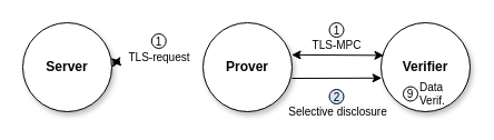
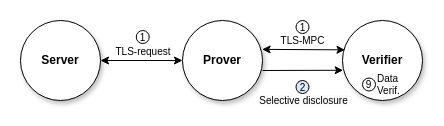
- <mxCell id="5" value="" style="endArrow=classic;startArrow=classic;html=1;rounded=0;" parent="1" source="3" target="6" edge="1"><mxGeometry width="50" height="50" relative="1" as="geometry"><mxPoint x="332" y="250" as="sourcePoint" /><mxPoint x="382" y="200" as="targetPoint" /></mxGeometry></mxCell>
+ <mxCell id="5" value="" style="endArrow=classic;startArrow=classic;html=1;rounded=0;entryX=0;entryY=0.5;entryDx=0;entryDy=0;" parent="1" source="3" target="2" edge="1"><mxGeometry width="50" height="50" relative="1" as="geometry"><mxPoint x="332" y="250" as="sourcePoint" /><mxPoint x="382" y="200" as="targetPoint" /></mxGeometry></mxCell>
